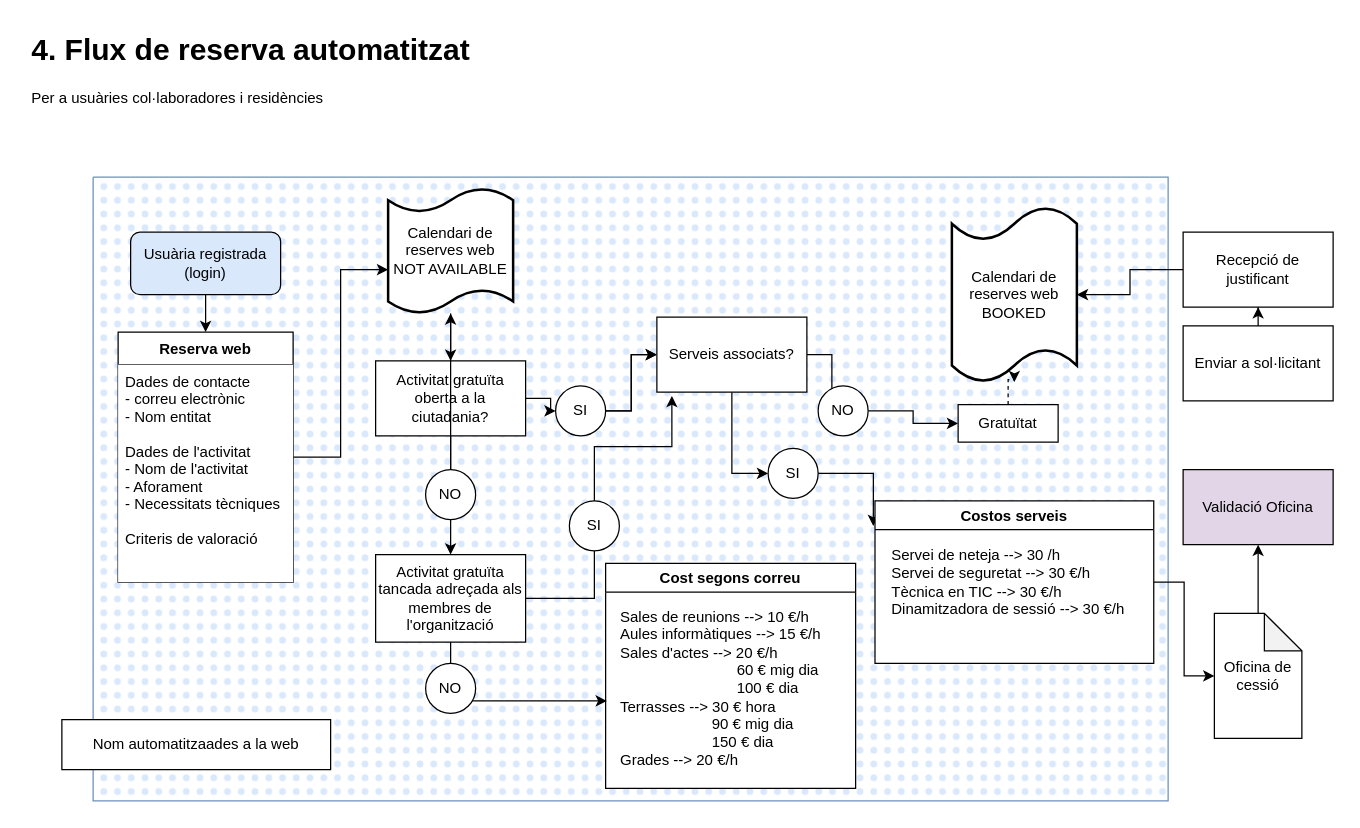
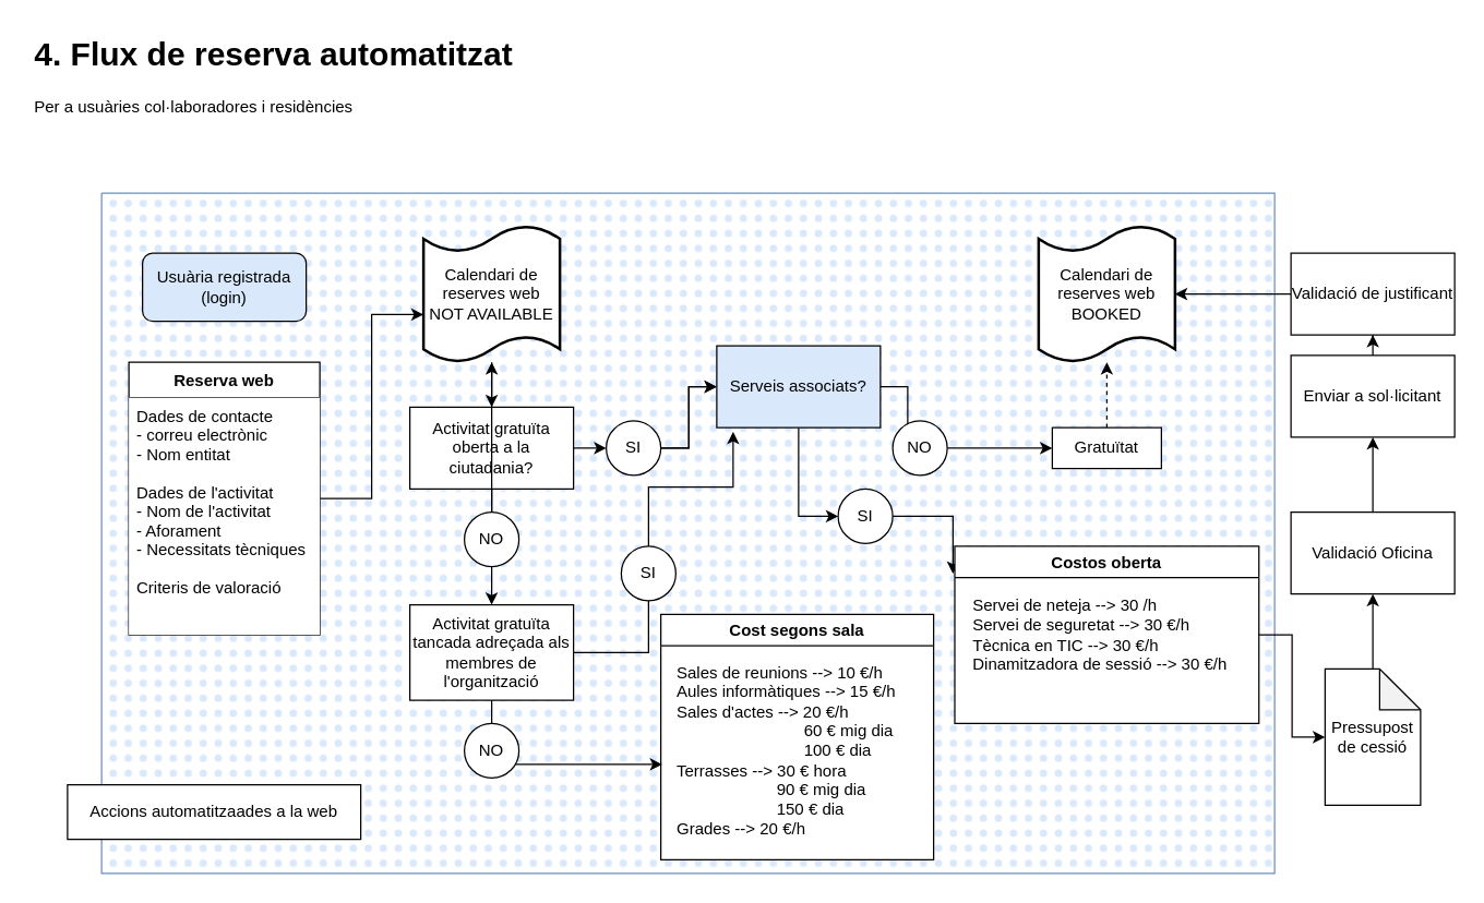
- <mxCell id="43" value="&lt;div&gt;Calendari de reserves web&lt;/div&gt;&lt;div&gt;NOT AVAILABLE&lt;br&gt;&lt;/div&gt;" style="shape=tape;whiteSpace=wrap;html=1;strokeWidth=2;size=0.19" parent="1" vertex="1"><mxGeometry x="310" y="150" width="100" height="100" as="geometry" /></mxCell>
+ <mxCell id="43" value="&lt;div&gt;Calendari de reserves web&lt;/div&gt;&lt;div&gt;NOT AVAILABLE&lt;br&gt;&lt;/div&gt;" style="shape=tape;whiteSpace=wrap;html=1;strokeWidth=2;size=0.19" parent="1" vertex="1"><mxGeometry x="310" y="165" width="100" height="100" as="geometry" /></mxCell>
- <mxCell id="41" value="Recepció de justificant" style="whiteSpace=wrap;html=1;" parent="1" vertex="1"><mxGeometry x="946" y="185" width="120" height="60" as="geometry" /></mxCell>
+ <mxCell id="41" value="Validació de justificant" style="whiteSpace=wrap;html=1;" parent="1" vertex="1"><mxGeometry x="946" y="185" width="120" height="60" as="geometry" /></mxCell>
- <mxCell id="15" value="&lt;div&gt;Calendari de reserves web&lt;/div&gt;&lt;div&gt;BOOKED&lt;br&gt;&lt;/div&gt;" style="shape=tape;whiteSpace=wrap;html=1;strokeWidth=2;size=0.19" parent="1" vertex="1"><mxGeometry x="761" y="165" width="100" height="140" as="geometry" /></mxCell>
+ <mxCell id="15" value="&lt;div&gt;Calendari de reserves web&lt;/div&gt;&lt;div&gt;BOOKED&lt;br&gt;&lt;/div&gt;" style="shape=tape;whiteSpace=wrap;html=1;strokeWidth=2;size=0.19" parent="1" vertex="1"><mxGeometry x="761" y="165" width="100" height="100" as="geometry" /></mxCell>
- <mxCell id="5" style="edgeStyle=orthogonalEdgeStyle;rounded=0;orthogonalLoop=1;jettySize=auto;html=1;entryX=0.5;entryY=0;entryDx=0;entryDy=0;" parent="1" source="6" target="8" edge="1"><mxGeometry relative="1" as="geometry" /></mxCell>
- <mxCell id="24" value="Serveis associats?" style="rounded=0;whiteSpace=wrap;html=1;" parent="1" vertex="1"><mxGeometry x="525" y="253" width="120" height="60" as="geometry" /></mxCell>
+ <mxCell id="24" value="Serveis associats?" style="rounded=0;whiteSpace=wrap;html=1;fillColor=#dae8fc;" parent="1" vertex="1"><mxGeometry x="525" y="253" width="120" height="60" as="geometry" /></mxCell>
- <mxCell id="13" value="Activitat gratuïta oberta a la ciutadania?" style="rounded=0;whiteSpace=wrap;html=1;" parent="1" vertex="1"><mxGeometry x="300" y="288" width="120" height="60" as="geometry" /></mxCell>
+ <mxCell id="13" value="Activitat gratuïta oberta a la ciutadania?" style="rounded=0;whiteSpace=wrap;html=1;" parent="1" vertex="1"><mxGeometry x="300" y="298" width="120" height="60" as="geometry" /></mxCell>
- <mxCell id="28" value="Gratuïtat" style="rounded=0;whiteSpace=wrap;html=1;" parent="1" vertex="1"><mxGeometry x="766" y="323" width="80" height="30" as="geometry" /></mxCell>
+ <mxCell id="28" value="Gratuïtat" style="rounded=0;whiteSpace=wrap;html=1;" parent="1" vertex="1"><mxGeometry x="771" y="313" width="80" height="30" as="geometry" /></mxCell>
+ <mxCell id="36" value="" style="edgeStyle=orthogonalEdgeStyle;rounded=0;orthogonalLoop=1;jettySize=auto;html=1;" parent="1" source="37" target="39" edge="1"><mxGeometry relative="1" as="geometry" /></mxCell>
- <mxCell id="37" value="Validació Oficina" style="whiteSpace=wrap;html=1;fillColor=#e1d5e7;" parent="1" vertex="1"><mxGeometry x="946" y="375" width="120" height="60" as="geometry" /></mxCell>
+ <mxCell id="37" value="Validació Oficina" style="whiteSpace=wrap;html=1;" parent="1" vertex="1"><mxGeometry x="946" y="375" width="120" height="60" as="geometry" /></mxCell>
- <mxCell id="32" value="Costos serveis" style="swimlane;gradientColor=#ffffff;swimlaneFillColor=#ffffff;" parent="1" vertex="1"><mxGeometry x="699.5" y="400" width="223" height="130" as="geometry" /></mxCell>
+ <mxCell id="32" value="Costos oberta" style="swimlane;gradientColor=#ffffff;swimlaneFillColor=#ffffff;" parent="1" vertex="1"><mxGeometry x="699.5" y="400" width="223" height="130" as="geometry" /></mxCell>
- <mxCell id="45" value="Cost segons correu" style="swimlane;gradientColor=#ffffff;swimlaneFillColor=#ffffff;" vertex="1" parent="1"><mxGeometry x="484" y="450" width="200" height="180" as="geometry" /></mxCell>
+ <mxCell id="45" value="Cost segons sala" style="swimlane;gradientColor=#ffffff;swimlaneFillColor=#ffffff;" vertex="1" parent="1"><mxGeometry x="484" y="450" width="200" height="180" as="geometry" /></mxCell>
- <mxCell id="35" value="Oficina de cessió" style="shape=note;whiteSpace=wrap;html=1;backgroundOutline=1;darkOpacity=0.05;" parent="1" vertex="1"><mxGeometry x="971" y="490" width="70" height="100" as="geometry" /></mxCell>
+ <mxCell id="35" value="Pressupost de cessió" style="shape=note;whiteSpace=wrap;html=1;backgroundOutline=1;darkOpacity=0.05;" parent="1" vertex="1"><mxGeometry x="971" y="490" width="70" height="100" as="geometry" /></mxCell>
- <mxCell id="3" value="Nom automatitzaades a la web" style="rounded=0;whiteSpace=wrap;html=1;fillColor=#ffffff;" parent="1" vertex="1"><mxGeometry x="49" y="575" width="215" height="40" as="geometry" /></mxCell>
+ <mxCell id="3" value="Accions automatitzaades a la web" style="rounded=0;whiteSpace=wrap;html=1;fillColor=#ffffff;" parent="1" vertex="1"><mxGeometry x="49" y="575" width="215" height="40" as="geometry" /></mxCell>
